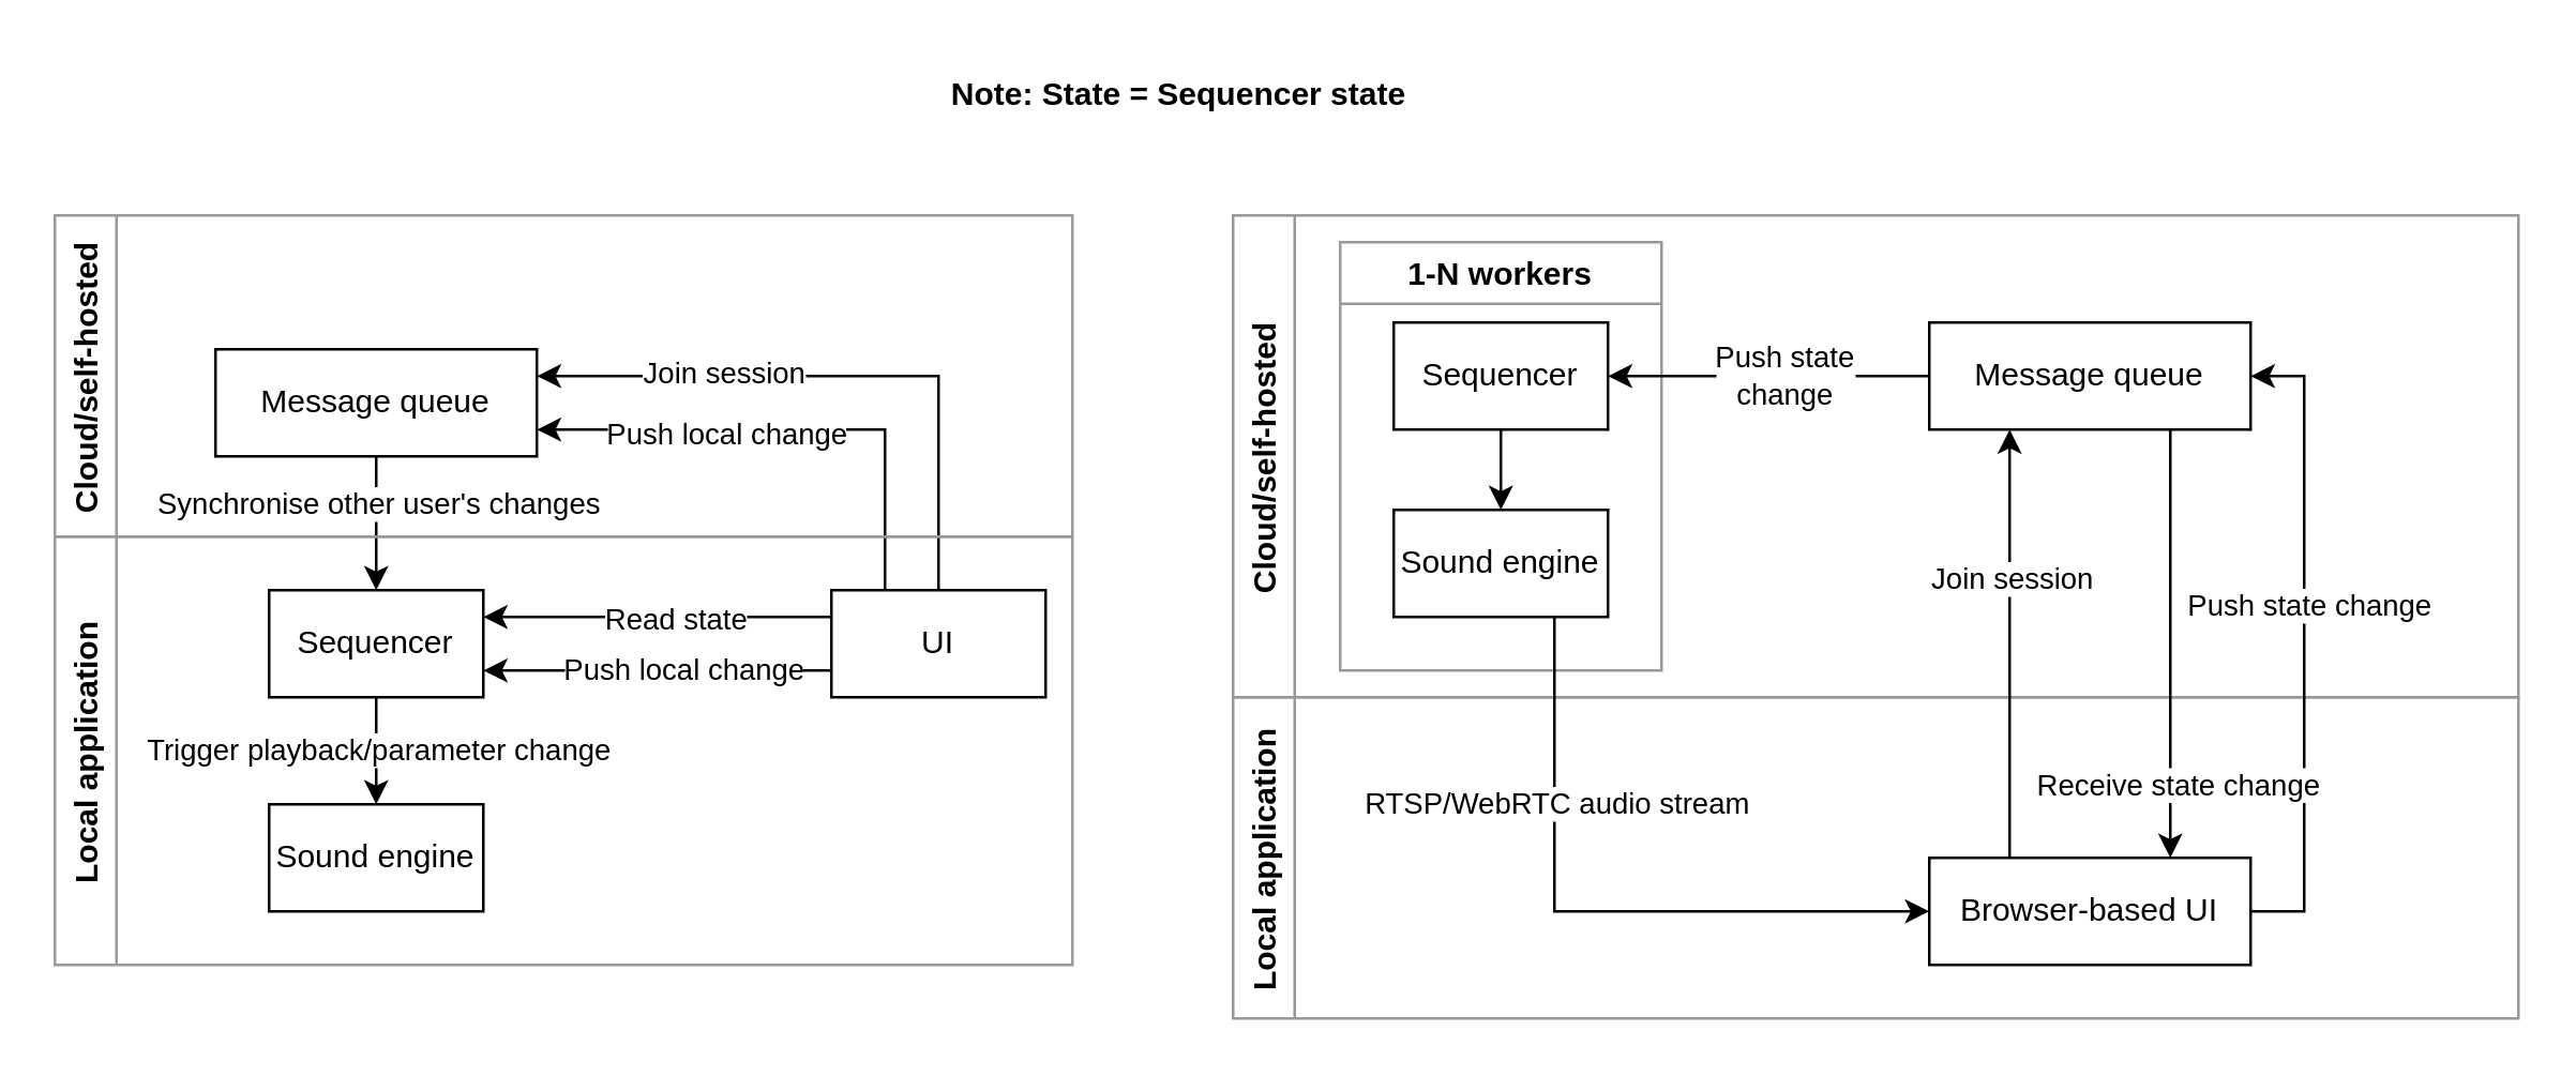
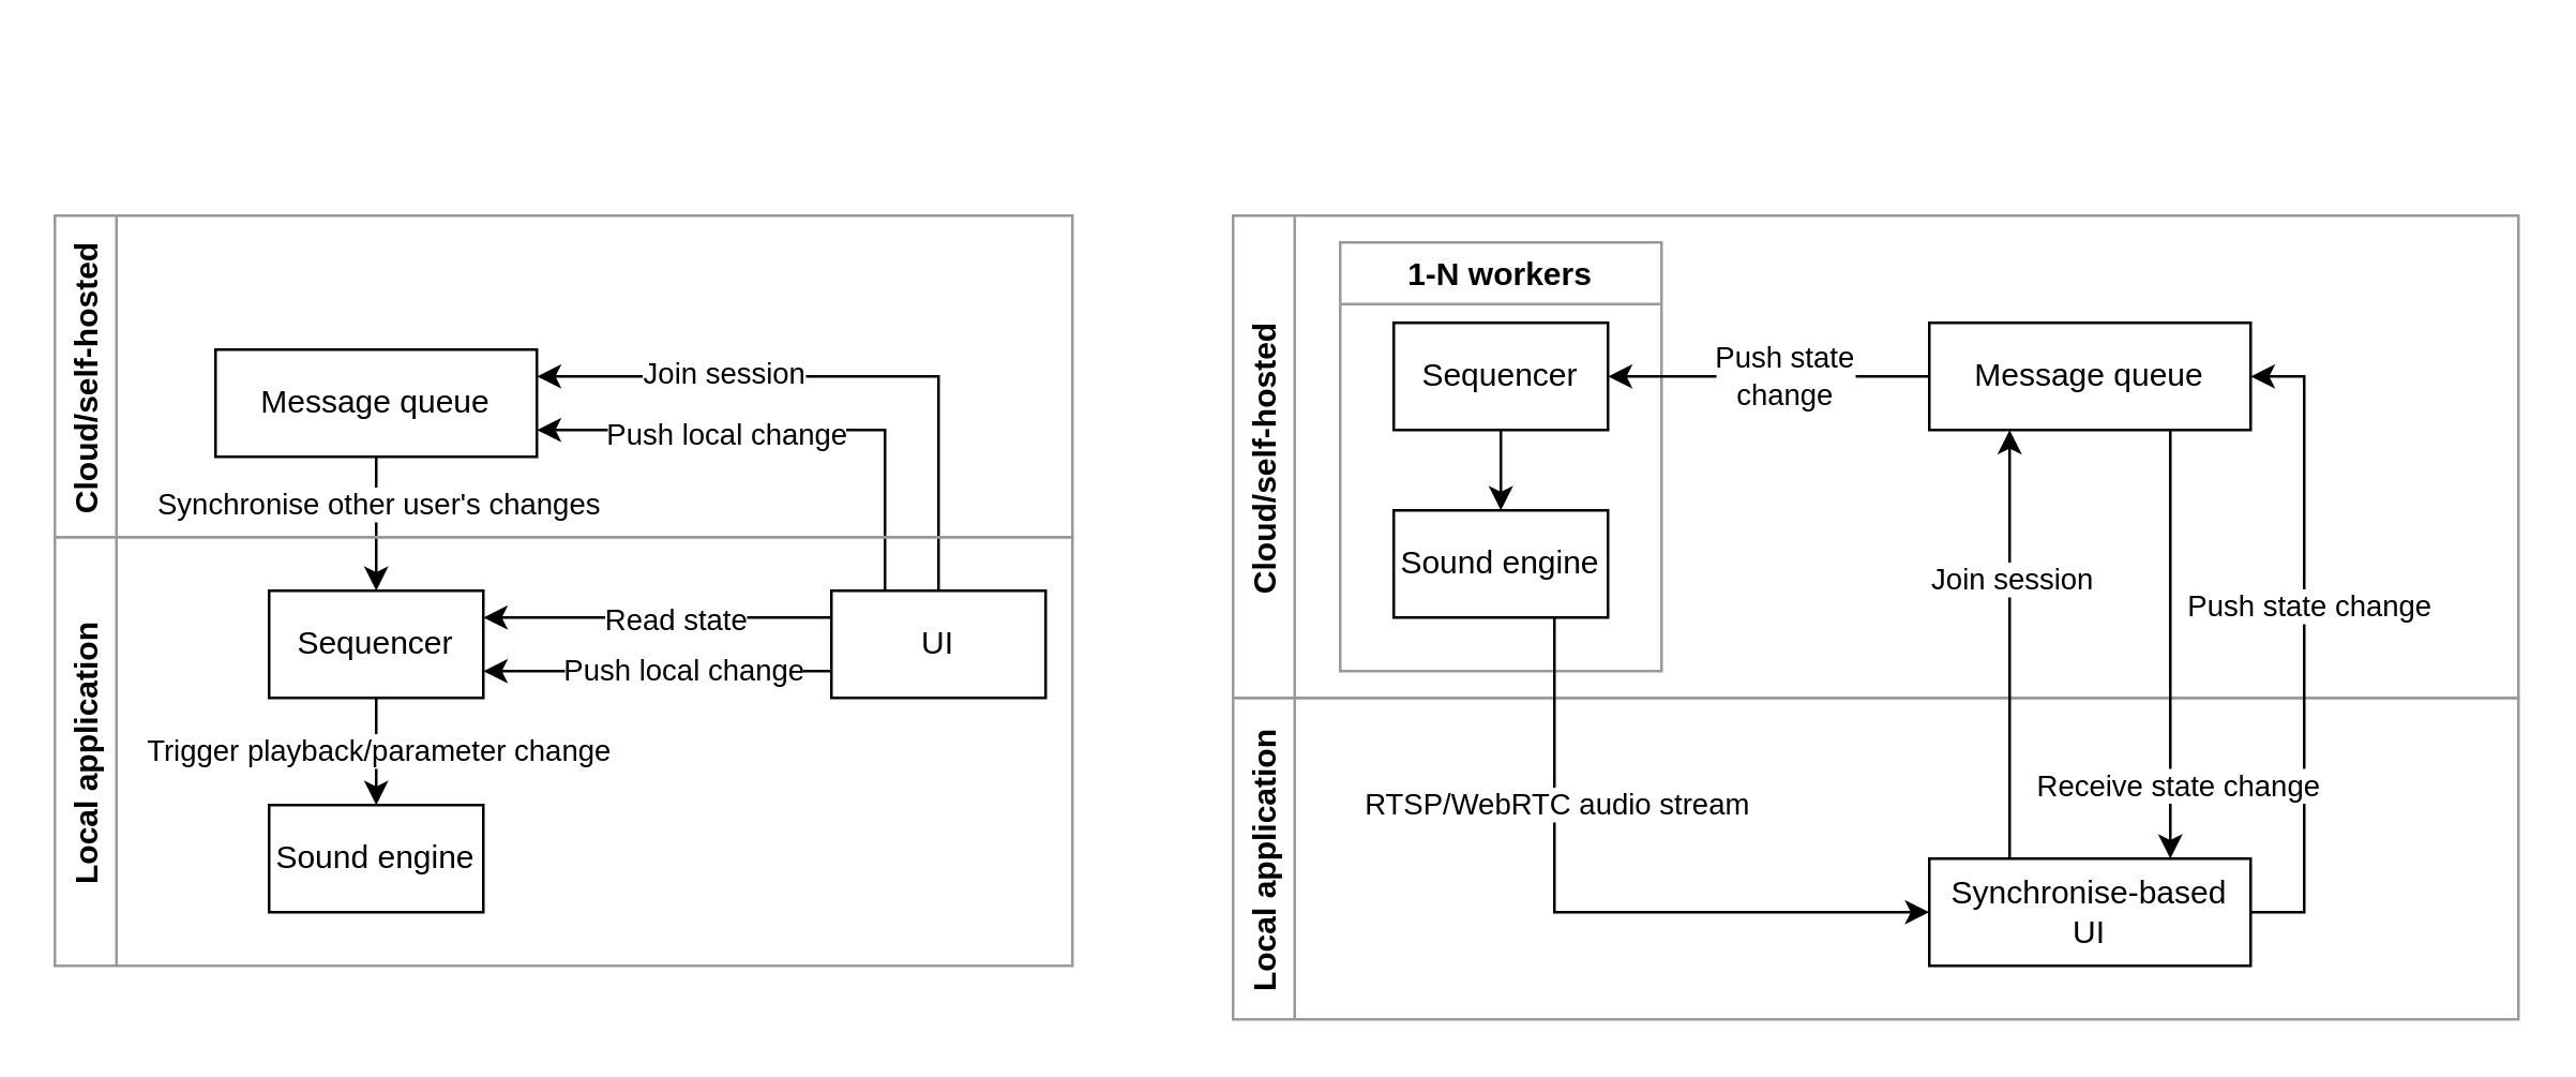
- <mxCell id="38" value="Note: State = Sequencer state" style="text;html=1;strokeColor=none;fillColor=none;align=center;verticalAlign=middle;whiteSpace=wrap;rounded=0;fontStyle=1" vertex="1" parent="1"><mxGeometry x="340" y="20" width="200" height="30" as="geometry" /></mxCell>
- <mxCell id="21" value="Browser-based UI" style="rounded=0;whiteSpace=wrap;html=1;" vertex="1" parent="20"><mxGeometry x="260" y="60" width="120" height="40" as="geometry" /></mxCell>
+ <mxCell id="21" value="Synchronise-based UI" style="rounded=0;whiteSpace=wrap;html=1;" vertex="1" parent="20"><mxGeometry x="260" y="60" width="120" height="40" as="geometry" /></mxCell>
